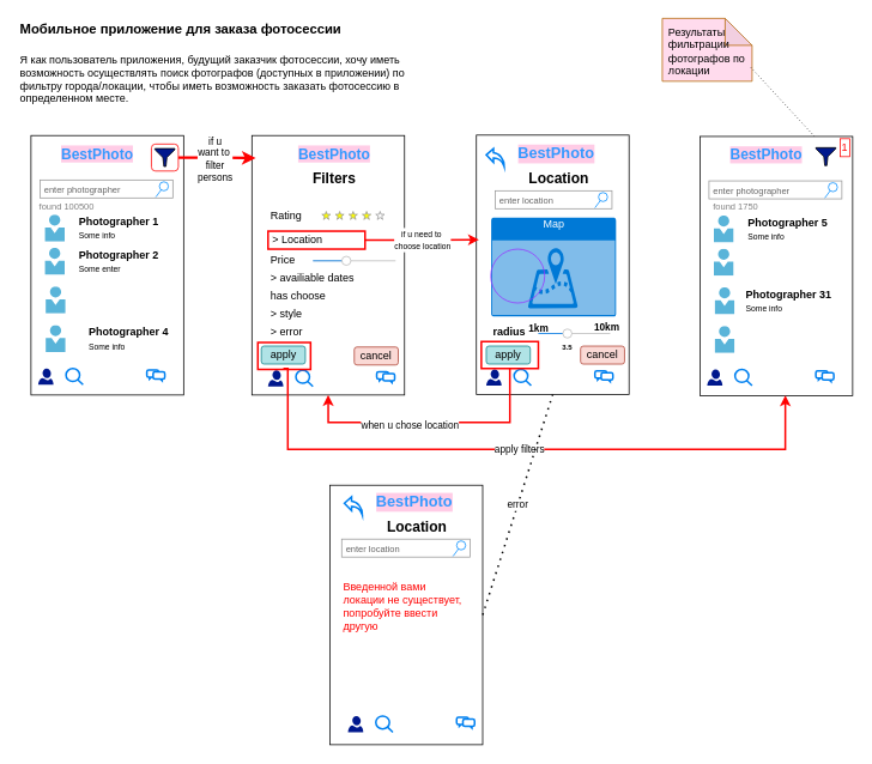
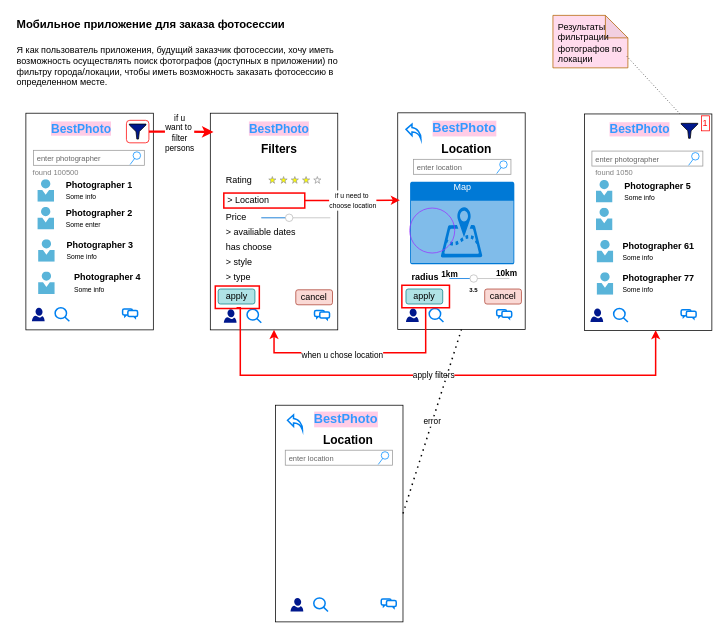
- <mxCell id="93" value="found 1750" style="text;html=1;align=center;verticalAlign=middle;whiteSpace=wrap;rounded=0;fontSize=10;fontColor=#808080;" vertex="1" parent="1"><mxGeometry x="779" y="215" width="80" height="30" as="geometry" /></mxCell>
+ <mxCell id="93" value="found 1050" style="text;html=1;align=center;verticalAlign=middle;whiteSpace=wrap;rounded=0;fontSize=10;fontColor=#808080;" vertex="1" parent="1"><mxGeometry x="779" y="215" width="80" height="30" as="geometry" /></mxCell>
+ <mxCell id="13" value="&lt;div style=&quot;text-align: left;&quot;&gt;&lt;b style=&quot;background-color: initial;&quot;&gt;Photographer 3&lt;/b&gt;&lt;/div&gt;&lt;div style=&quot;text-align: left;&quot;&gt;&lt;span style=&quot;background-color: initial;&quot;&gt;&lt;font style=&quot;font-size: 9px;&quot;&gt;Some info&lt;/font&gt;&lt;/span&gt;&lt;/div&gt;" style="text;html=1;align=center;verticalAlign=middle;whiteSpace=wrap;rounded=0;" vertex="1" parent="1"><mxGeometry x="83" y="319" width="100" height="30" as="geometry" /></mxCell>
- <mxCell id="62" value="&lt;div style=&quot;text-align: left;&quot;&gt;&lt;b style=&quot;background-color: initial;&quot;&gt;Photographer 31&lt;/b&gt;&lt;/div&gt;&lt;div style=&quot;text-align: left;&quot;&gt;&lt;span style=&quot;background-color: initial;&quot;&gt;&lt;font style=&quot;font-size: 9px;&quot;&gt;Some info&lt;/font&gt;&lt;/span&gt;&lt;/div&gt;" style="text;html=1;align=center;verticalAlign=middle;whiteSpace=wrap;rounded=0;" vertex="1" parent="1"><mxGeometry x="828" y="320" width="100" height="30" as="geometry" /></mxCell>
+ <mxCell id="62" value="&lt;div style=&quot;text-align: left;&quot;&gt;&lt;b style=&quot;background-color: initial;&quot;&gt;Photographer 61&lt;/b&gt;&lt;/div&gt;&lt;div style=&quot;text-align: left;&quot;&gt;&lt;span style=&quot;background-color: initial;&quot;&gt;&lt;font style=&quot;font-size: 9px;&quot;&gt;Some info&lt;/font&gt;&lt;/span&gt;&lt;/div&gt;" style="text;html=1;align=center;verticalAlign=middle;whiteSpace=wrap;rounded=0;" vertex="1" parent="1"><mxGeometry x="828" y="320" width="100" height="30" as="geometry" /></mxCell>
- <mxCell id="30" value="&amp;gt; error" style="text;html=1;align=left;verticalAlign=middle;whiteSpace=wrap;rounded=0;" vertex="1" parent="1"><mxGeometry x="299" y="360" width="98" height="20" as="geometry" /></mxCell>
+ <mxCell id="30" value="&amp;gt; type" style="text;html=1;align=left;verticalAlign=middle;whiteSpace=wrap;rounded=0;" vertex="1" parent="1"><mxGeometry x="299" y="360" width="98" height="20" as="geometry" /></mxCell>
+ <mxCell id="64" value="&lt;div style=&quot;text-align: left;&quot;&gt;&lt;b style=&quot;background-color: initial;&quot;&gt;Photographer 77&lt;/b&gt;&lt;/div&gt;&lt;div style=&quot;text-align: left;&quot;&gt;&lt;span style=&quot;background-color: initial;&quot;&gt;&lt;font style=&quot;font-size: 9px;&quot;&gt;Some info&lt;/font&gt;&lt;/span&gt;&lt;/div&gt;" style="text;html=1;align=center;verticalAlign=middle;whiteSpace=wrap;rounded=0;" vertex="1" parent="1"><mxGeometry x="828" y="363" width="100" height="30" as="geometry" /></mxCell>
- <mxCell id="99" value="Введенной вами локации не существует, попробуйте ввести другую" style="text;html=1;align=left;verticalAlign=middle;whiteSpace=wrap;rounded=0;fontColor=#FF0000;" vertex="1" parent="1"><mxGeometry x="380" y="640" width="140" height="70" as="geometry" /></mxCell>
